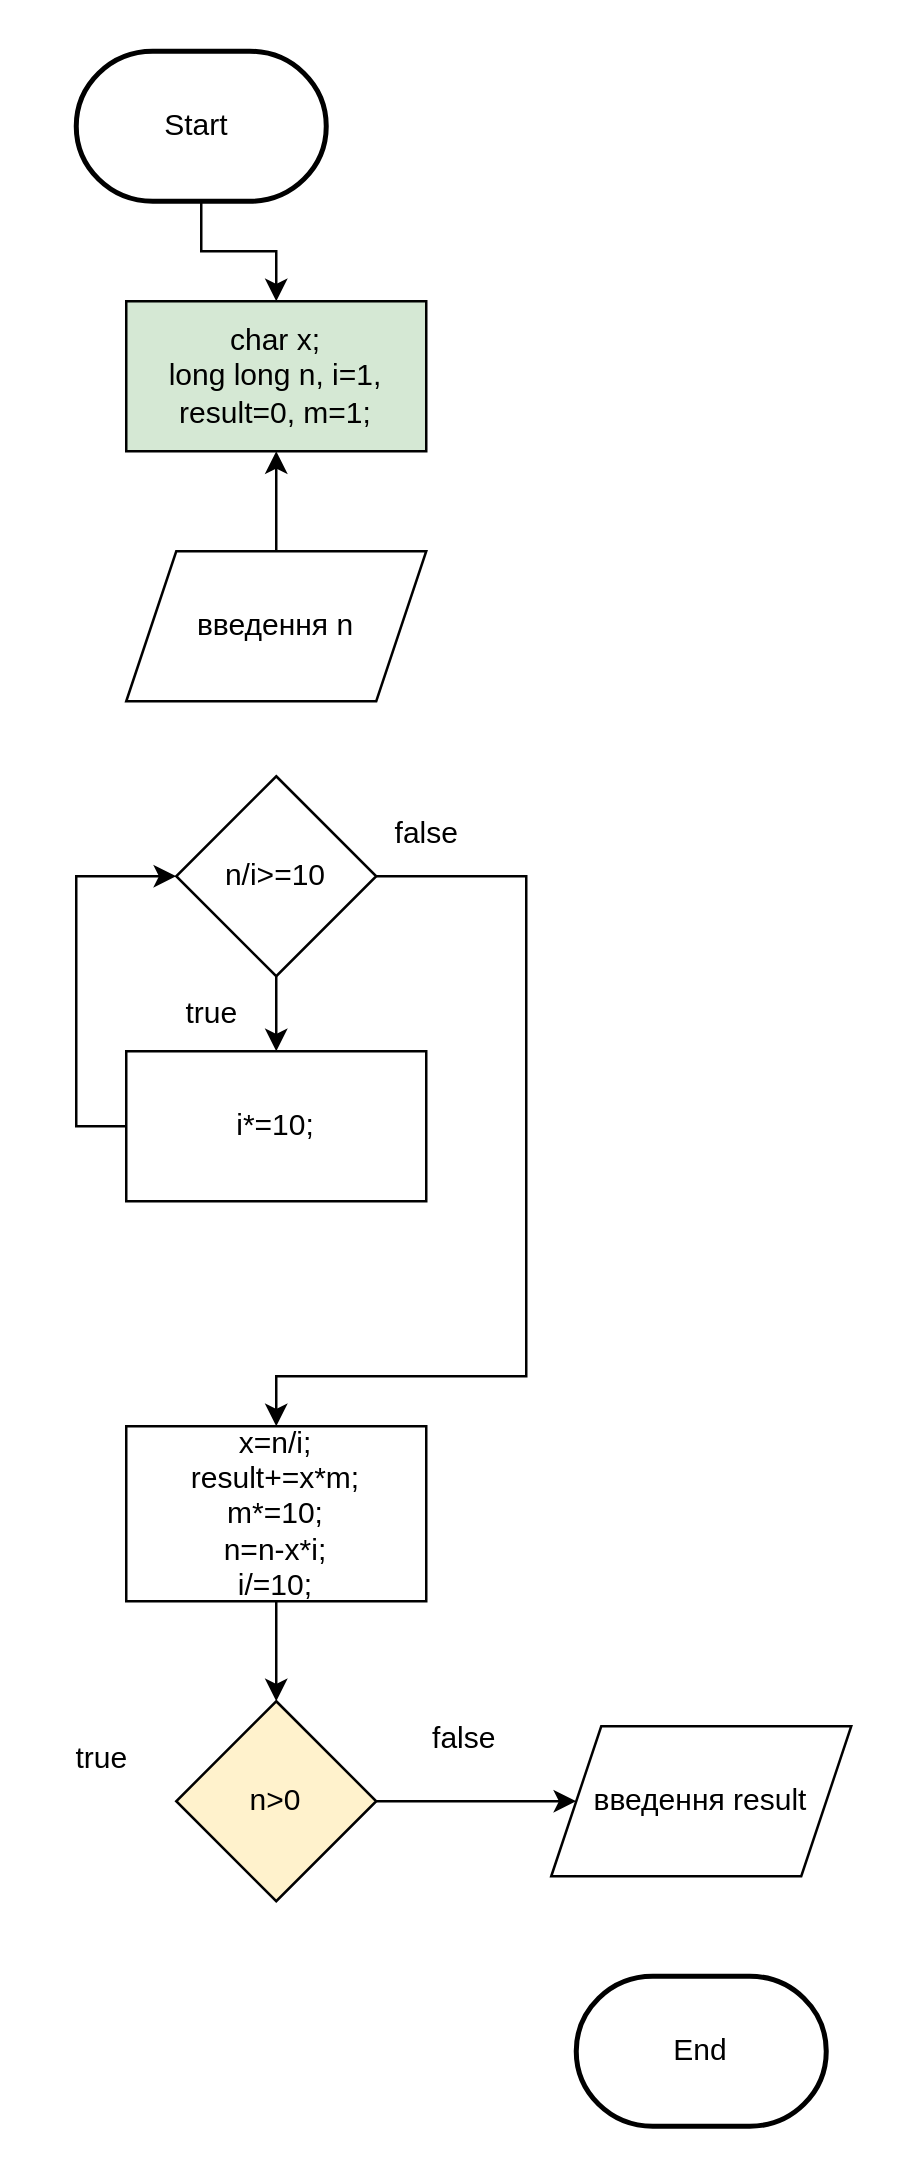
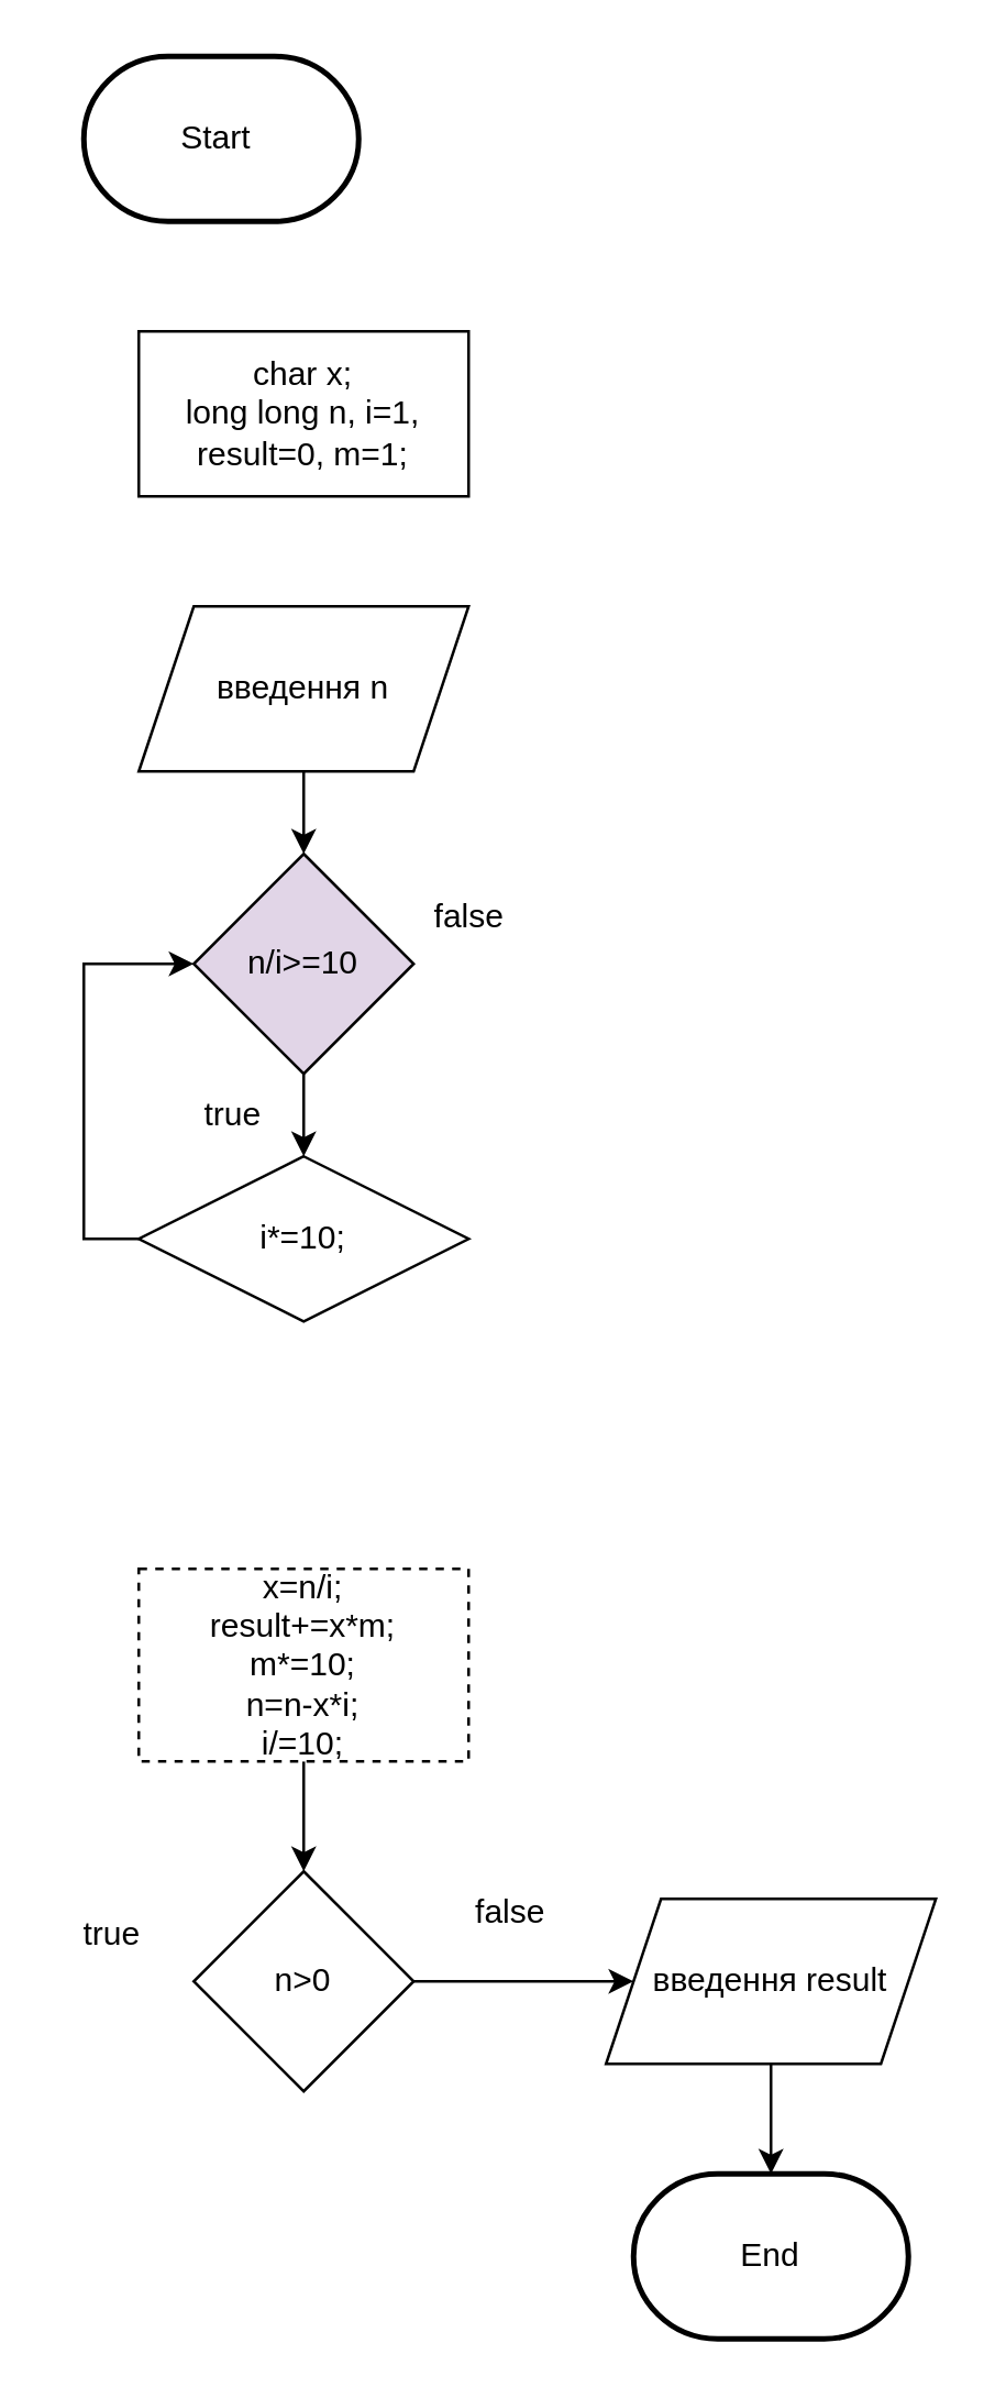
- <mxCell id="2" value="" style="edgeStyle=orthogonalEdgeStyle;rounded=0;orthogonalLoop=1;jettySize=auto;html=1;" parent="1" source="3" target="4" edge="1"><mxGeometry relative="1" as="geometry" /></mxCell>
- <mxCell id="4" value="char x;&lt;br&gt;long long n, i=1, result=0, m=1;" style="rounded=0;whiteSpace=wrap;html=1;fillColor=#d5e8d4;" parent="1" vertex="1"><mxGeometry x="50" y="120" width="120" height="60" as="geometry" /></mxCell>
+ <mxCell id="4" value="char x;&lt;br&gt;long long n, i=1, result=0, m=1;" style="rounded=0;whiteSpace=wrap;html=1;" parent="1" vertex="1"><mxGeometry x="50" y="120" width="120" height="60" as="geometry" /></mxCell>
- <mxCell id="5" value="" style="edgeStyle=orthogonalEdgeStyle;rounded=0;orthogonalLoop=1;jettySize=auto;html=1;" parent="1" source="6" target="4" edge="1"><mxGeometry relative="1" as="geometry" /></mxCell>
+ <mxCell id="5" value="" style="edgeStyle=orthogonalEdgeStyle;rounded=0;orthogonalLoop=1;jettySize=auto;html=1;" parent="1" source="6" target="9" edge="1"><mxGeometry relative="1" as="geometry" /></mxCell>
- <mxCell id="9" value="n/i&amp;gt;=10" style="rhombus;whiteSpace=wrap;html=1;" parent="1" vertex="1"><mxGeometry x="70" y="310" width="80" height="80" as="geometry" /></mxCell>
+ <mxCell id="9" value="n/i&amp;gt;=10" style="rhombus;whiteSpace=wrap;html=1;fillColor=#e1d5e7;" parent="1" vertex="1"><mxGeometry x="70" y="310" width="80" height="80" as="geometry" /></mxCell>
- <mxCell id="11" value="i*=10;" style="rounded=0;whiteSpace=wrap;html=1;" parent="1" vertex="1"><mxGeometry x="50" y="420" width="120" height="60" as="geometry" /></mxCell>
+ <mxCell id="11" value="i*=10;" style="rhombus;whiteSpace=wrap;html=1;" parent="1" vertex="1"><mxGeometry x="50" y="420" width="120" height="60" as="geometry" /></mxCell>
- <mxCell id="8" style="edgeStyle=orthogonalEdgeStyle;rounded=0;orthogonalLoop=1;jettySize=auto;html=1;entryX=0.5;entryY=0;entryDx=0;entryDy=0;" parent="1" source="9" target="13" edge="1"><mxGeometry relative="1" as="geometry"><mxPoint x="110" y="550" as="targetPoint" /><Array as="points"><mxPoint x="210" y="350" /><mxPoint x="210" y="550" /><mxPoint x="110" y="550" /></Array></mxGeometry></mxCell>
- <mxCell id="13" value="x=n/i;&lt;br&gt;result+=x*m;&lt;br&gt;m*=10;&lt;br&gt;n=n-x*i;&lt;br&gt;i/=10;" style="rounded=0;whiteSpace=wrap;html=1;" parent="1" vertex="1"><mxGeometry x="50" y="570" width="120" height="70" as="geometry" /></mxCell>
+ <mxCell id="13" value="x=n/i;&lt;br&gt;result+=x*m;&lt;br&gt;m*=10;&lt;br&gt;n=n-x*i;&lt;br&gt;i/=10;" style="rounded=0;whiteSpace=wrap;html=1;dashed=1;" parent="1" vertex="1"><mxGeometry x="50" y="570" width="120" height="70" as="geometry" /></mxCell>
- <mxCell id="15" value="n&amp;gt;0" style="rhombus;whiteSpace=wrap;html=1;fillColor=#fff2cc;" parent="1" vertex="1"><mxGeometry x="70" y="680" width="80" height="80" as="geometry" /></mxCell>
+ <mxCell id="15" value="n&amp;gt;0" style="rhombus;whiteSpace=wrap;html=1;" parent="1" vertex="1"><mxGeometry x="70" y="680" width="80" height="80" as="geometry" /></mxCell>
+ <mxCell id="20" value="" style="edgeStyle=orthogonalEdgeStyle;rounded=0;orthogonalLoop=1;jettySize=auto;html=1;" parent="1" source="21" target="22" edge="1"><mxGeometry relative="1" as="geometry" /></mxCell>
